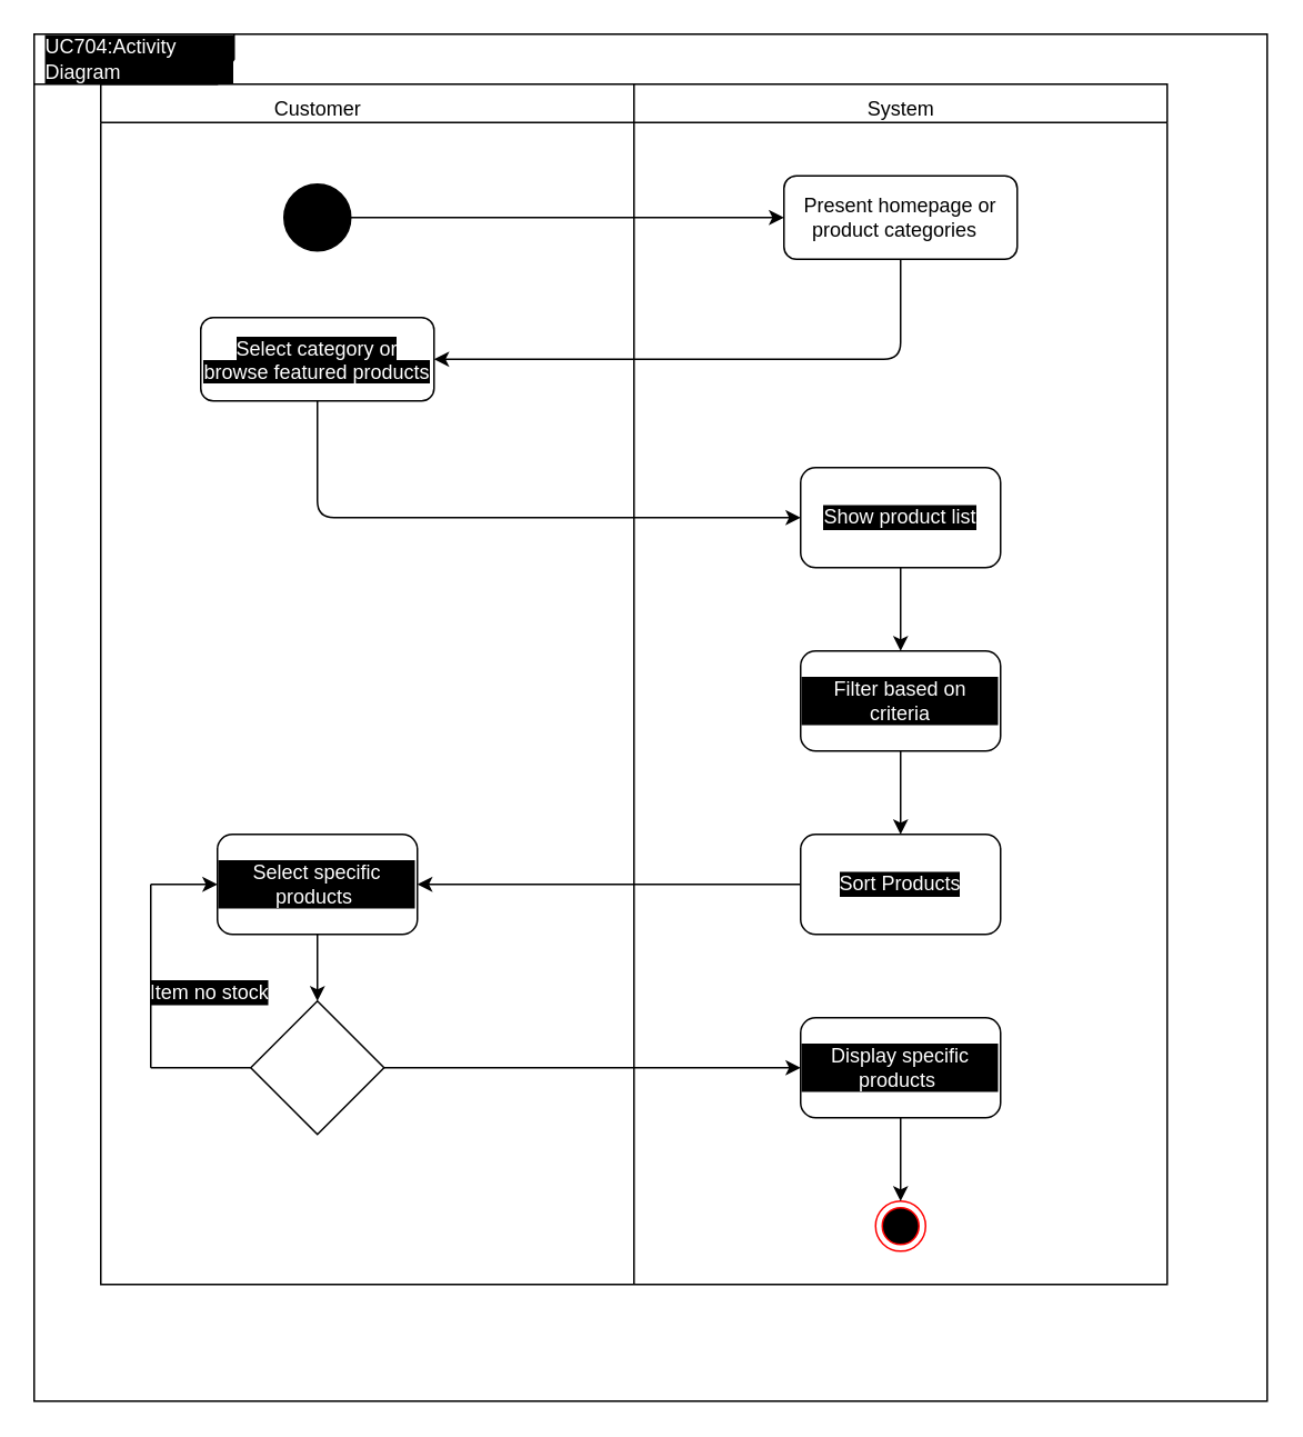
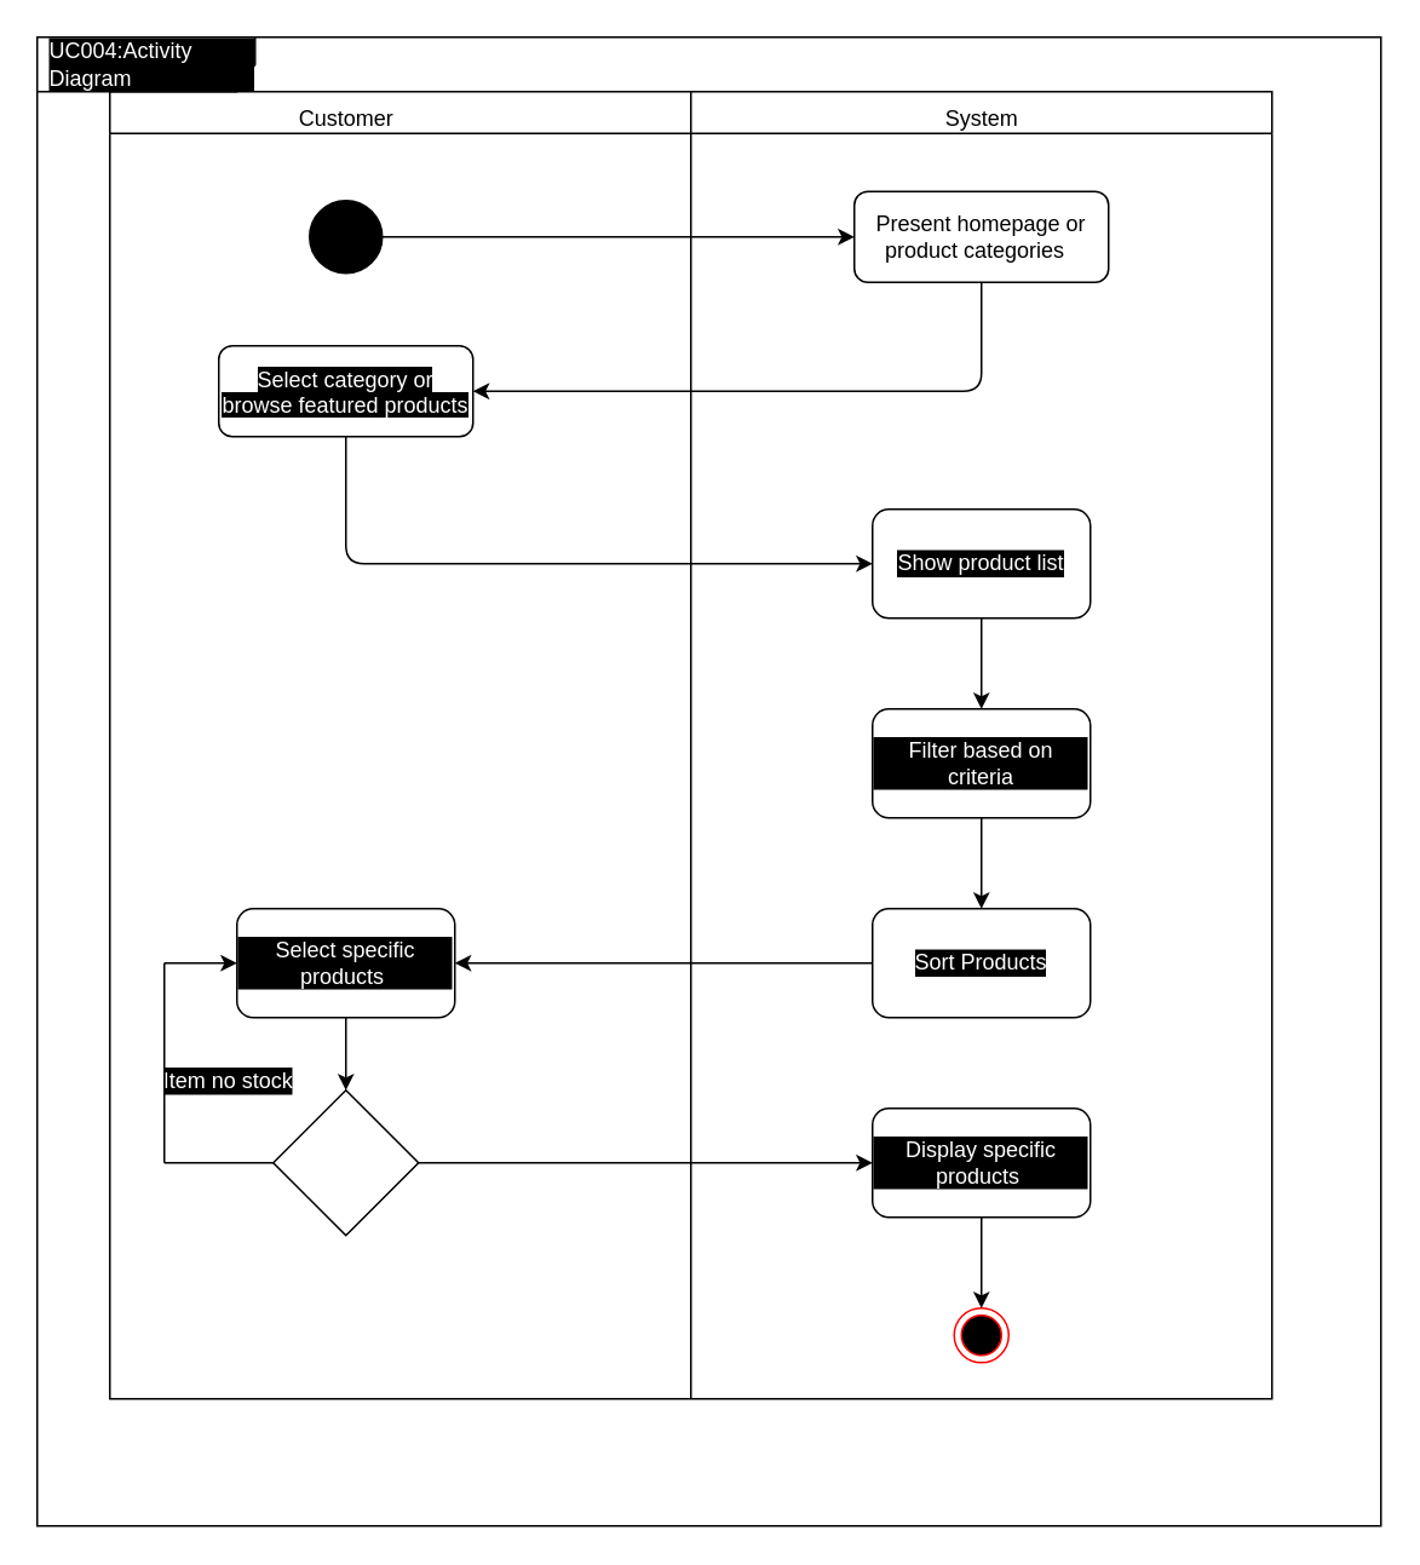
- <mxCell id="32" value="UC704:Activity Diagram" style="shape=umlFrame;whiteSpace=wrap;html=1;width=120;height=30;boundedLbl=1;verticalAlign=middle;align=left;spacingLeft=5;labelBackgroundColor=#000000;fontColor=#FFFFFF;" parent="1" vertex="1"><mxGeometry x="20" y="20" width="740" height="820" as="geometry" /></mxCell>
+ <mxCell id="32" value="UC004:Activity Diagram" style="shape=umlFrame;whiteSpace=wrap;html=1;width=120;height=30;boundedLbl=1;verticalAlign=middle;align=left;spacingLeft=5;labelBackgroundColor=#000000;fontColor=#FFFFFF;" parent="1" vertex="1"><mxGeometry x="20" y="20" width="740" height="820" as="geometry" /></mxCell>
